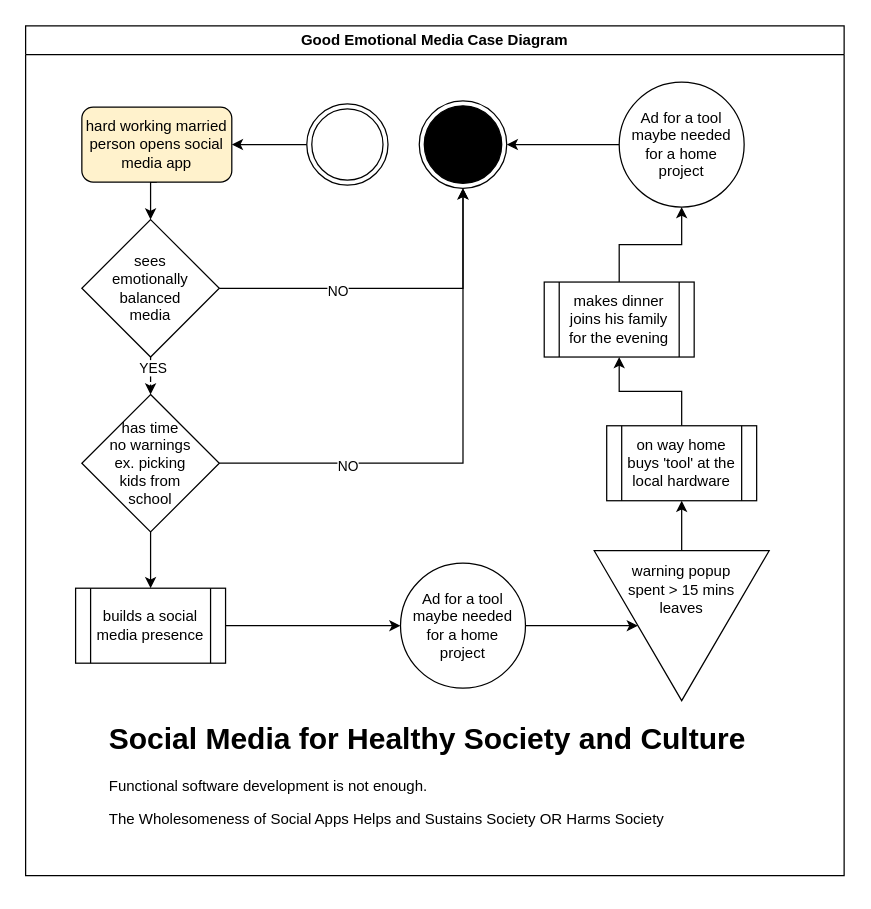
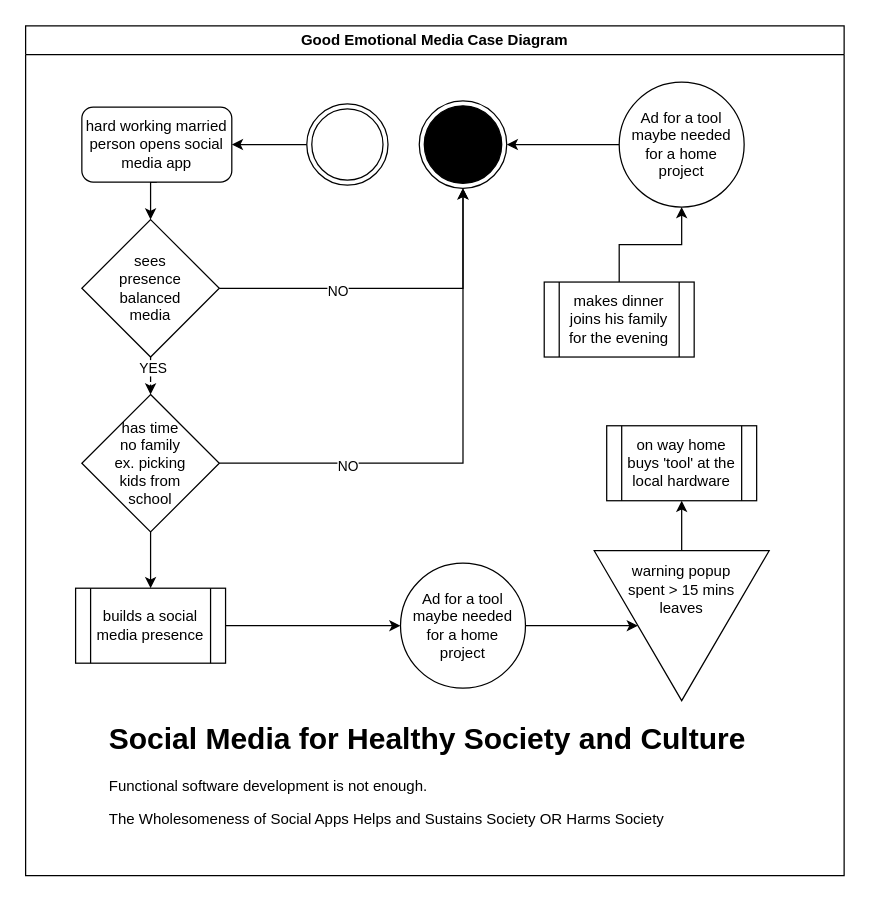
- <mxCell id="4" value="hard working married person opens social media app" style="rounded=1;whiteSpace=wrap;html=1;fillColor=#fff2cc;" parent="1" vertex="1"><mxGeometry x="65" y="85" width="120" height="60" as="geometry" /></mxCell>
+ <mxCell id="4" value="hard working married person opens social media app" style="rounded=1;whiteSpace=wrap;html=1;" parent="1" vertex="1"><mxGeometry x="65" y="85" width="120" height="60" as="geometry" /></mxCell>
- <mxCell id="9" value="sees&lt;div&gt;emotionally&lt;/div&gt;&lt;div&gt;balanced&lt;/div&gt;&lt;div&gt;media&lt;/div&gt;" style="rhombus;whiteSpace=wrap;html=1;" parent="1" vertex="1"><mxGeometry x="65" y="175" width="110" height="110" as="geometry" /></mxCell>
+ <mxCell id="9" value="sees&lt;div&gt;presence&lt;/div&gt;&lt;div&gt;balanced&lt;/div&gt;&lt;div&gt;media&lt;/div&gt;" style="rhombus;whiteSpace=wrap;html=1;" parent="1" vertex="1"><mxGeometry x="65" y="175" width="110" height="110" as="geometry" /></mxCell>
- <mxCell id="21" style="edgeStyle=orthogonalEdgeStyle;rounded=0;orthogonalLoop=1;jettySize=auto;html=1;entryX=0.5;entryY=1;entryDx=0;entryDy=0;" parent="1" source="22" target="26" edge="1"><mxGeometry relative="1" as="geometry" /></mxCell>
- <mxCell id="16" value="has time&lt;div&gt;no warnings&lt;/div&gt;&lt;div&gt;ex. picking&lt;/div&gt;&lt;div&gt;kids from&lt;/div&gt;&lt;div&gt;school&lt;/div&gt;" style="rhombus;whiteSpace=wrap;html=1;" parent="1" vertex="1"><mxGeometry x="65" y="315" width="110" height="110" as="geometry" /></mxCell>
+ <mxCell id="16" value="has time&lt;div&gt;no family&lt;/div&gt;&lt;div&gt;ex. picking&lt;/div&gt;&lt;div&gt;kids from&lt;/div&gt;&lt;div&gt;school&lt;/div&gt;" style="rhombus;whiteSpace=wrap;html=1;" parent="1" vertex="1"><mxGeometry x="65" y="315" width="110" height="110" as="geometry" /></mxCell>
